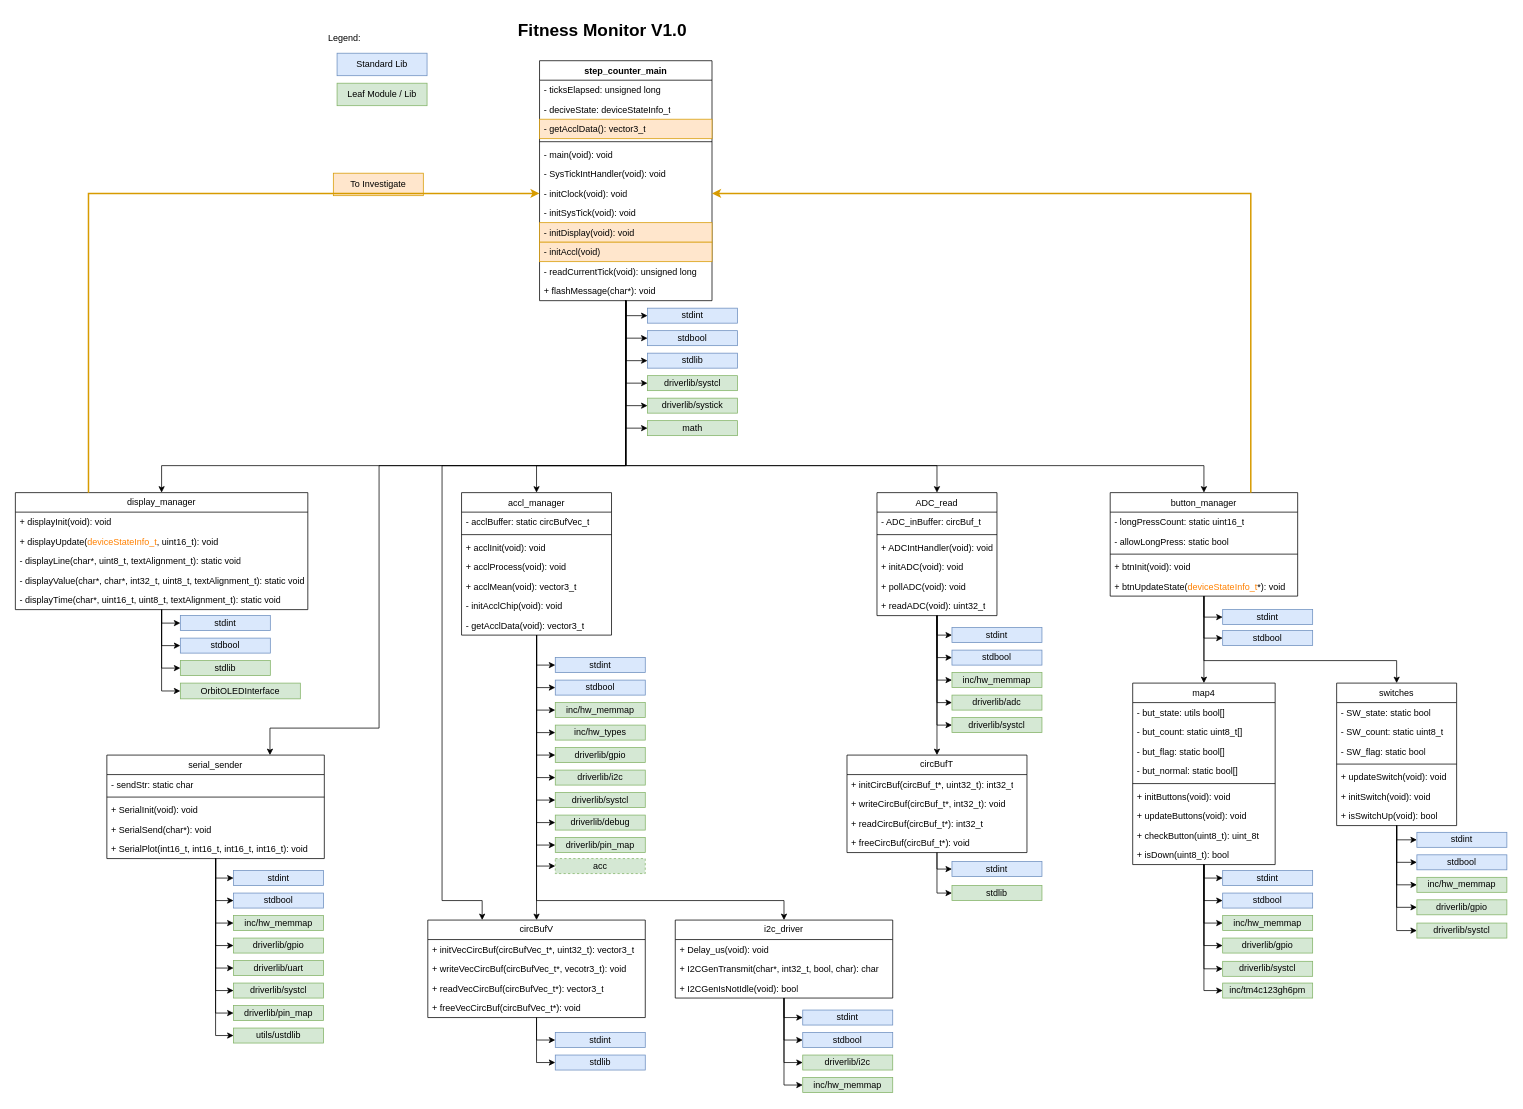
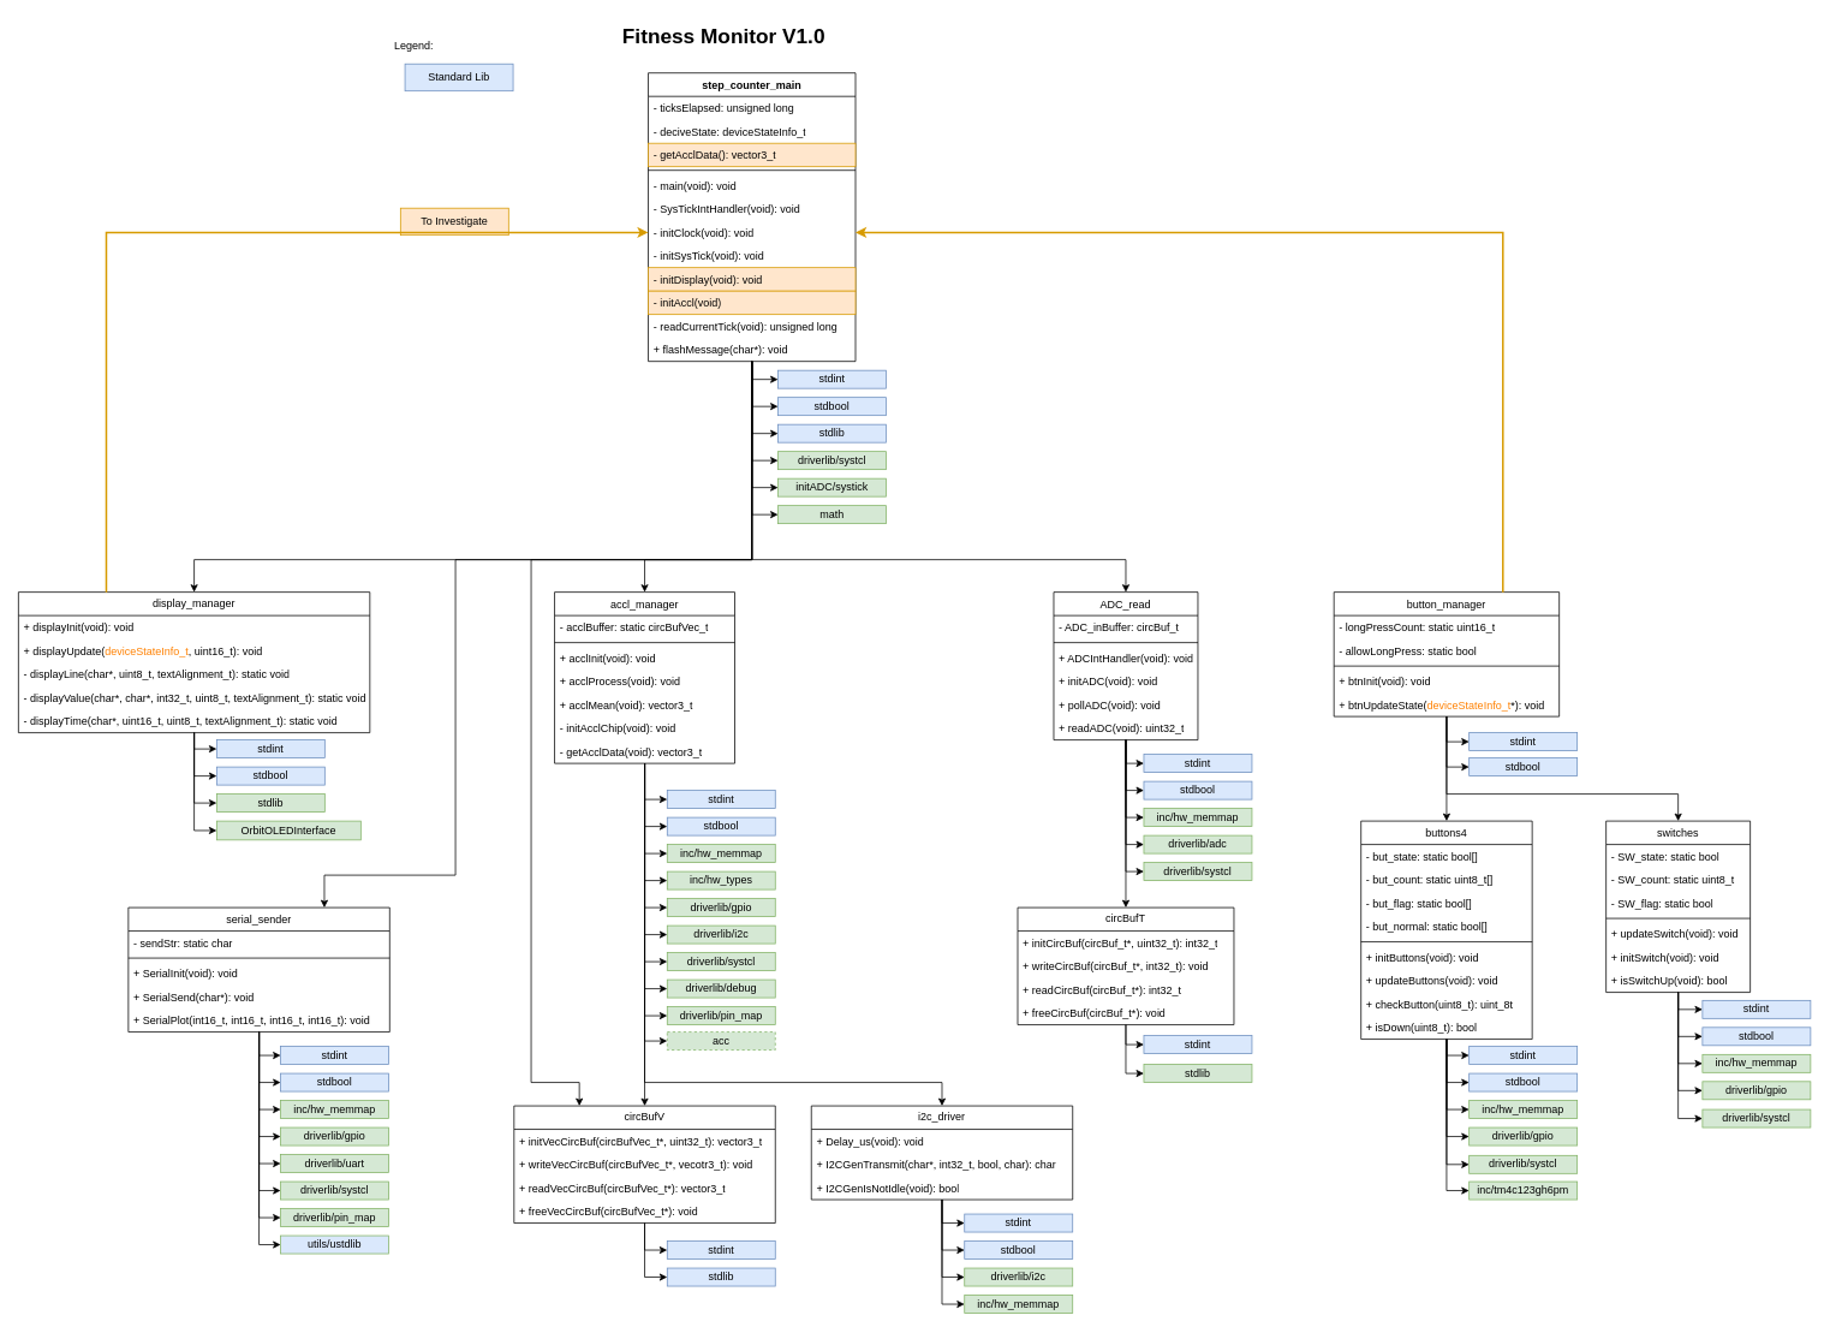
- <mxCell id="23" value="Leaf Module / Lib" style="html=1;whiteSpace=wrap;fillColor=#d5e8d4;strokeColor=#82b366;" parent="1" vertex="1"><mxGeometry x="449" y="110" width="120" height="30" as="geometry" /></mxCell>
- <mxCell id="145" value="driverlib/systick" style="html=1;whiteSpace=wrap;fillColor=#d5e8d4;strokeColor=#82b366;" parent="1" vertex="1"><mxGeometry x="863" y="530" width="120" height="20" as="geometry" /></mxCell>
+ <mxCell id="145" value="initADC/systick" style="html=1;whiteSpace=wrap;fillColor=#d5e8d4;strokeColor=#82b366;" parent="1" vertex="1"><mxGeometry x="863" y="530" width="120" height="20" as="geometry" /></mxCell>
- <mxCell id="70" value="" style="endArrow=classic;html=1;rounded=0;entryX=0.5;entryY=0;entryDx=0;entryDy=0;edgeStyle=orthogonalEdgeStyle;exitX=0.5;exitY=1;exitDx=0;exitDy=0;exitPerimeter=0;" parent="1" source="21" target="63" edge="1"><mxGeometry width="50" height="50" relative="1" as="geometry"><mxPoint x="809" y="430" as="sourcePoint" /><mxPoint x="999" y="380" as="targetPoint" /><Array as="points"><mxPoint x="834" y="620" /><mxPoint x="1605" y="620" /></Array></mxGeometry></mxCell>
- <mxCell id="72" value="map4" style="swimlane;fontStyle=0;align=center;verticalAlign=top;childLayout=stackLayout;horizontal=1;startSize=26;horizontalStack=0;resizeParent=1;resizeParentMax=0;resizeLast=0;collapsible=1;marginBottom=0;whiteSpace=wrap;html=1;" parent="1" vertex="1"><mxGeometry x="1510" y="910" width="190" height="242" as="geometry" /></mxCell>
+ <mxCell id="72" value="buttons4" style="swimlane;fontStyle=0;align=center;verticalAlign=top;childLayout=stackLayout;horizontal=1;startSize=26;horizontalStack=0;resizeParent=1;resizeParentMax=0;resizeLast=0;collapsible=1;marginBottom=0;whiteSpace=wrap;html=1;" parent="1" vertex="1"><mxGeometry x="1510" y="910" width="190" height="242" as="geometry" /></mxCell>
- <mxCell id="73" value="- but_state: utils bool[]" style="text;strokeColor=none;fillColor=none;align=left;verticalAlign=top;spacingLeft=4;spacingRight=4;overflow=hidden;rotatable=0;points=[[0,0.5],[1,0.5]];portConstraint=eastwest;whiteSpace=wrap;html=1;" parent="72" vertex="1"><mxGeometry y="26" width="190" height="26" as="geometry" /></mxCell>
+ <mxCell id="73" value="- but_state: static bool[]" style="text;strokeColor=none;fillColor=none;align=left;verticalAlign=top;spacingLeft=4;spacingRight=4;overflow=hidden;rotatable=0;points=[[0,0.5],[1,0.5]];portConstraint=eastwest;whiteSpace=wrap;html=1;" parent="72" vertex="1"><mxGeometry y="26" width="190" height="26" as="geometry" /></mxCell>
- <mxCell id="167" value="utils/ustdlib" style="html=1;whiteSpace=wrap;fillColor=#d5e8d4;strokeColor=#82b366;" parent="1" vertex="1"><mxGeometry x="311" y="1370" width="120" height="20" as="geometry" /></mxCell>
+ <mxCell id="167" value="utils/ustdlib" style="html=1;whiteSpace=wrap;fillColor=#dae8fc;strokeColor=#82b366;" parent="1" vertex="1"><mxGeometry x="311" y="1370" width="120" height="20" as="geometry" /></mxCell>
